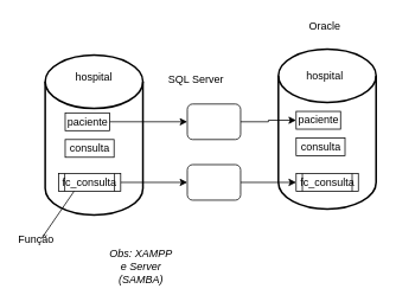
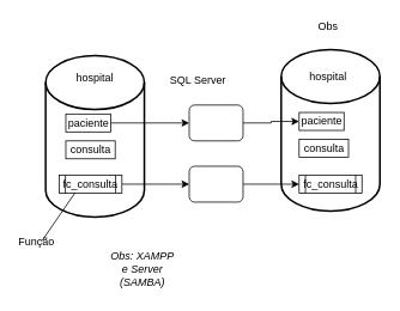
- <mxCell id="18" value="Oracle" style="text;html=1;strokeColor=none;fillColor=none;align=center;verticalAlign=middle;whiteSpace=wrap;rounded=0;" vertex="1" parent="1"><mxGeometry x="330" y="20" width="70" height="20" as="geometry" /></mxCell>
+ <mxCell id="18" value="Obs" style="text;html=1;strokeColor=none;fillColor=none;align=center;verticalAlign=middle;whiteSpace=wrap;rounded=0;" vertex="1" parent="1"><mxGeometry x="330" y="20" width="70" height="20" as="geometry" /></mxCell>
